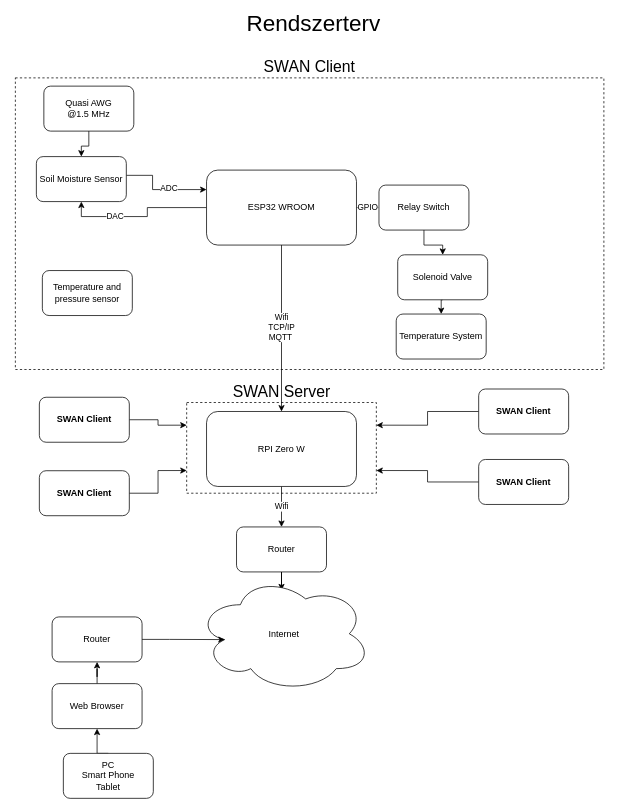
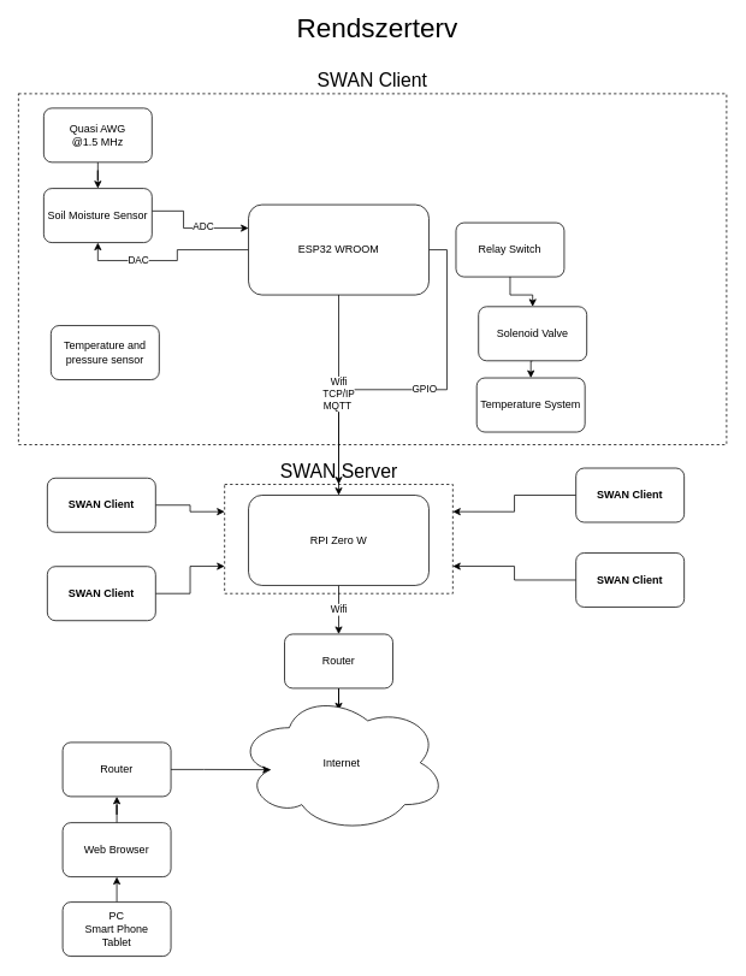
- <mxCell id="38" value="Quasi AWG &lt;br&gt;@1.5 MHz" style="rounded=1;whiteSpace=wrap;html=1;" vertex="1" parent="1"><mxGeometry x="58" y="114" width="120" height="60" as="geometry" /></mxCell>
+ <mxCell id="38" value="Quasi AWG &lt;br&gt;@1.5 MHz" style="rounded=1;whiteSpace=wrap;html=1;" vertex="1" parent="1"><mxGeometry x="48" y="119" width="120" height="60" as="geometry" /></mxCell>
- <mxCell id="4" value="GPIO" style="edgeStyle=orthogonalEdgeStyle;rounded=0;orthogonalLoop=1;jettySize=auto;html=1;exitX=1;exitY=0.5;exitDx=0;exitDy=0;entryX=0;entryY=0.5;entryDx=0;entryDy=0;" parent="1" source="7" target="13" edge="1"><mxGeometry relative="1" as="geometry" /></mxCell>
+ <mxCell id="4" value="GPIO" style="edgeStyle=orthogonalEdgeStyle;rounded=0;orthogonalLoop=1;jettySize=auto;html=1;exitX=1;exitY=0.5;exitDx=0;exitDy=0;" parent="1" source="7" target="21" edge="1"><mxGeometry relative="1" as="geometry" /></mxCell>
- <mxCell id="27" value="PC&lt;br&gt;Smart Phone&lt;br&gt;Tablet" style="rounded=1;whiteSpace=wrap;html=1;fillColor=#ffffff;gradientColor=none;fontSize=12;" parent="1" vertex="1"><mxGeometry x="84" y="1004" width="120" height="60" as="geometry" /></mxCell>
+ <mxCell id="27" value="PC&lt;br&gt;Smart Phone&lt;br&gt;Tablet" style="rounded=1;whiteSpace=wrap;html=1;fillColor=#ffffff;gradientColor=none;fontSize=12;" parent="1" vertex="1"><mxGeometry x="69" y="999" width="120" height="60" as="geometry" /></mxCell>
